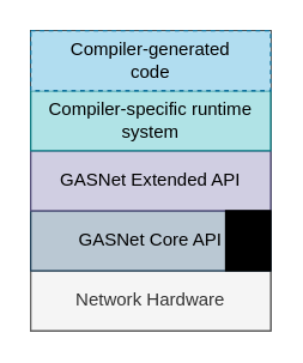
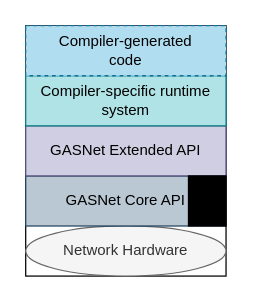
- <mxCell id="3" value="Network Hardware" style="rounded=0;whiteSpace=wrap;html=1;fillColor=#f5f5f5;fontColor=#333333;strokeColor=#666666;" vertex="1" parent="1"><mxGeometry x="20" y="180" width="160" height="40" as="geometry" /></mxCell>
+ <mxCell id="3" value="Network Hardware" style="ellipse;whiteSpace=wrap;html=1;fillColor=#f5f5f5;fontColor=#333333;strokeColor=#666666;" vertex="1" parent="1"><mxGeometry x="20" y="180" width="160" height="40" as="geometry" /></mxCell>
